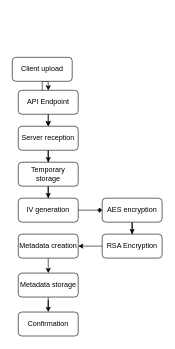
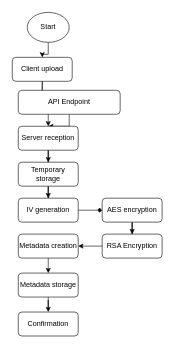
+ <mxCell id="23" value="Start" style="ellipse;whiteSpace=wrap;html=1;" parent="1" vertex="1"><mxGeometry x="45" y="20" width="70" height="50" as="geometry" /></mxCell>
+ <mxCell id="22" style="edgeStyle=orthogonalEdgeStyle;rounded=0;orthogonalLoop=1;jettySize=auto;html=1;entryX=0.5;entryY=0;entryDx=0;entryDy=0;" parent="1" source="23" target="4" edge="1"><mxGeometry relative="1" as="geometry" /></mxCell>
- <mxCell id="6" value="API Endpoint" style="rounded=1;whiteSpace=wrap;html=1;" parent="1" vertex="1"><mxGeometry x="30" y="150" width="100" height="40" as="geometry" /></mxCell>
+ <mxCell id="6" value="API Endpoint" style="rounded=1;whiteSpace=wrap;html=1;" parent="1" vertex="1"><mxGeometry x="30" y="150" width="170" height="40" as="geometry" /></mxCell>
